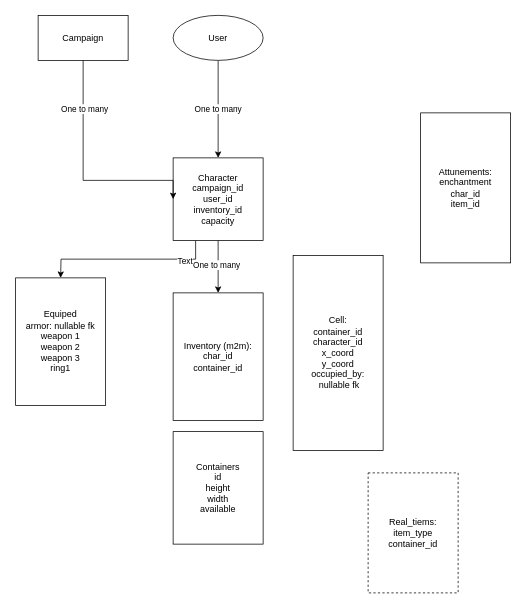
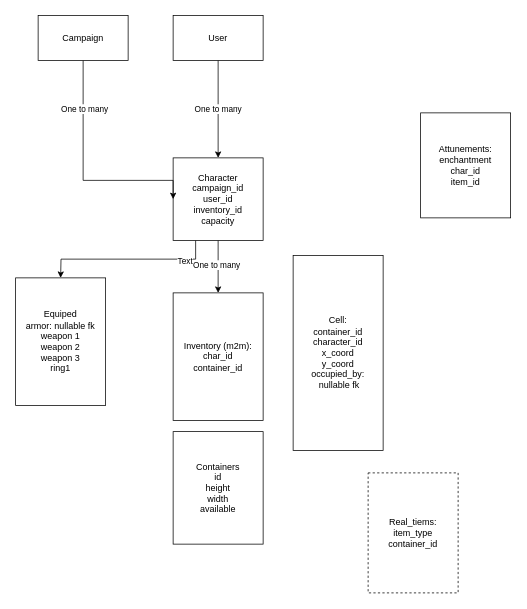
- <mxCell id="3" value="User" style="ellipse;whiteSpace=wrap;html=1;" vertex="1" parent="1"><mxGeometry x="230" y="20" width="120" height="60" as="geometry" /></mxCell>
+ <mxCell id="3" value="User" style="rounded=0;whiteSpace=wrap;html=1;" vertex="1" parent="1"><mxGeometry x="230" y="20" width="120" height="60" as="geometry" /></mxCell>
- <mxCell id="16" value="Attunements:&lt;br&gt;enchantment&lt;br&gt;char_id&lt;br&gt;item_id" style="rounded=0;whiteSpace=wrap;html=1;" vertex="1" parent="1"><mxGeometry x="560" y="150" width="120" height="200" as="geometry" /></mxCell>
+ <mxCell id="16" value="Attunements:&lt;br&gt;enchantment&lt;br&gt;char_id&lt;br&gt;item_id" style="rounded=0;whiteSpace=wrap;html=1;" vertex="1" parent="1"><mxGeometry x="560" y="150" width="120" height="140" as="geometry" /></mxCell>
